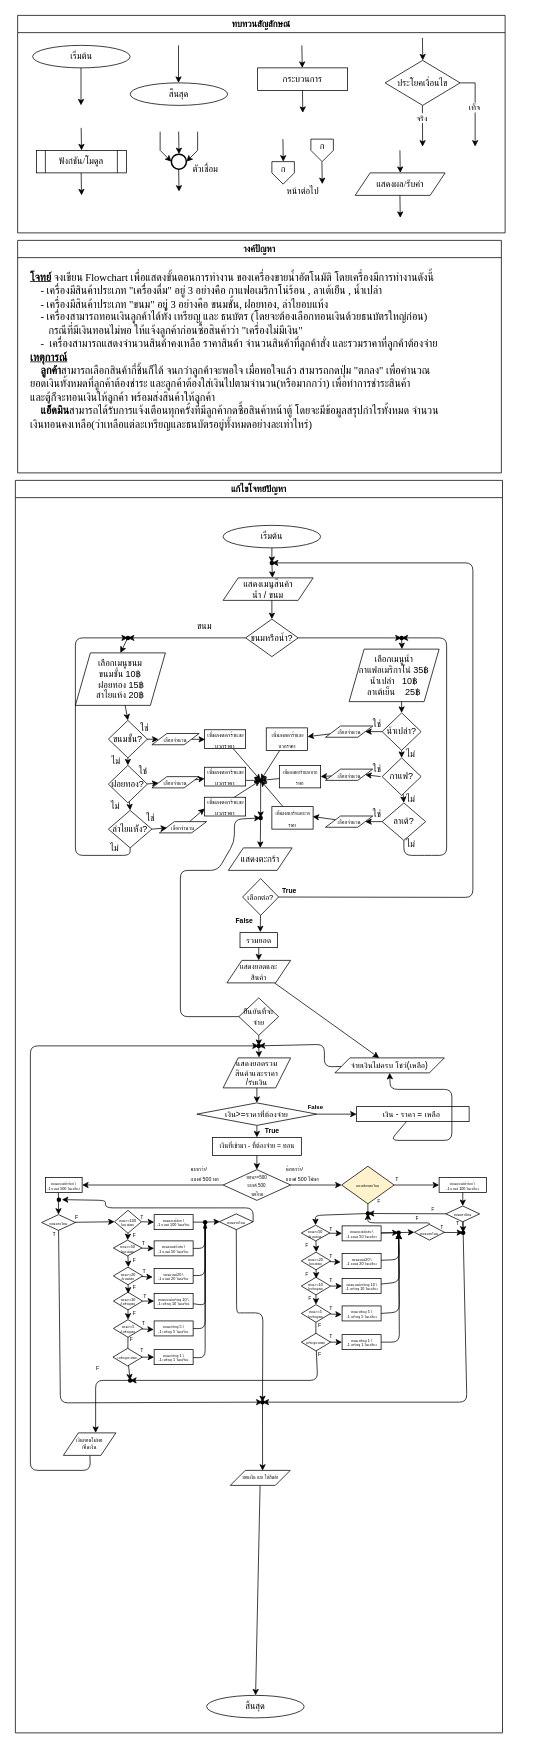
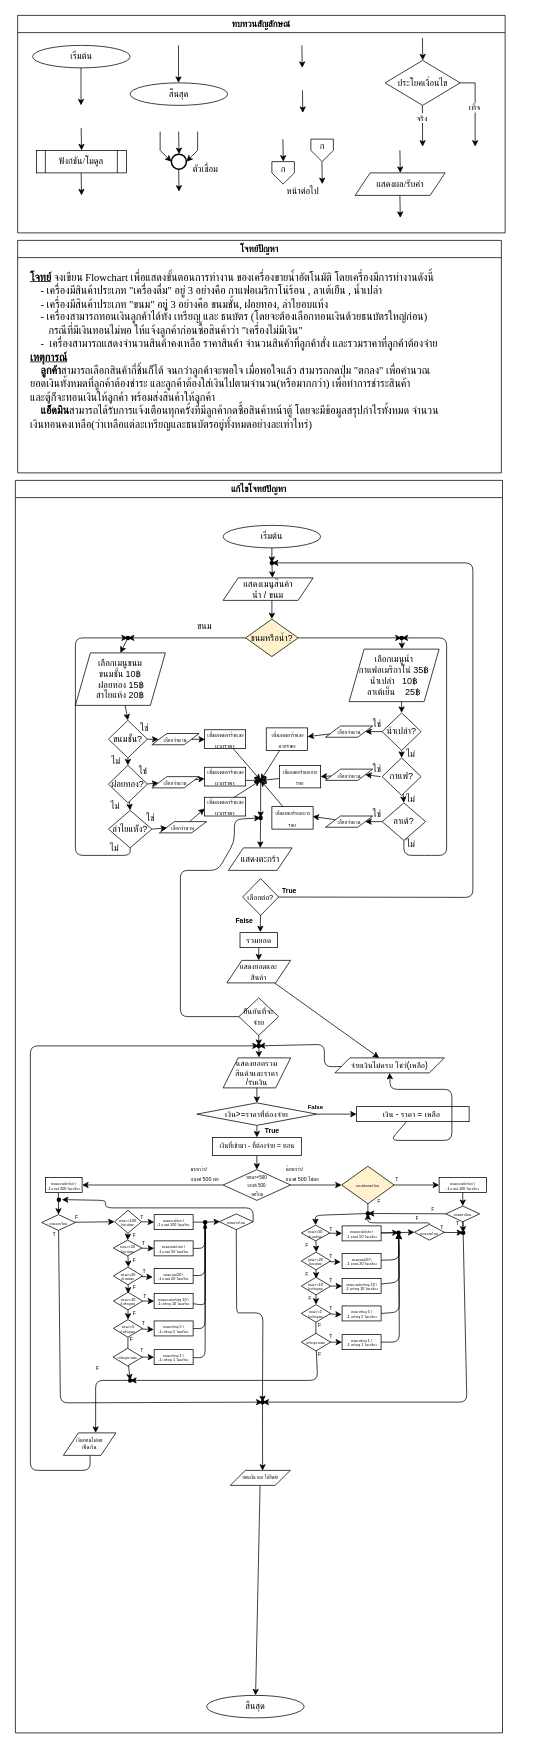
- <mxCell id="7" value="กระบวนการ" style="rounded=0;whiteSpace=wrap;html=1;fontFamily=Sarabun;fontSource=https%3A%2F%2Ffonts.googleapis.com%2Fcss%3Ffamily%3DSarabun;" parent="2" vertex="1"><mxGeometry x="320" y="70" width="120" height="30" as="geometry" /></mxCell>
- <mxCell id="262" value="&lt;font data-font-src=&quot;https://fonts.googleapis.com/css?family=Sarabun&quot; face=&quot;Sarabun&quot;&gt;างค์ปัญหา&lt;/font&gt;" style="swimlane;whiteSpace=wrap;html=1;" parent="1" vertex="1"><mxGeometry x="23" y="320" width="645" height="310" as="geometry" /></mxCell>
+ <mxCell id="262" value="&lt;font data-font-src=&quot;https://fonts.googleapis.com/css?family=Sarabun&quot; face=&quot;Sarabun&quot;&gt;โจทย์ปัญหา&lt;/font&gt;" style="swimlane;whiteSpace=wrap;html=1;" parent="1" vertex="1"><mxGeometry x="23" y="320" width="645" height="310" as="geometry" /></mxCell>
- <mxCell id="40" value="ขนมหรือน้ำ?" style="rhombus;whiteSpace=wrap;html=1;" parent="35" vertex="1"><mxGeometry x="307" y="185" width="70" height="50" as="geometry" /></mxCell>
+ <mxCell id="40" value="ขนมหรือน้ำ?" style="rhombus;whiteSpace=wrap;html=1;fillColor=#fff2cc;" parent="35" vertex="1"><mxGeometry x="307" y="185" width="70" height="50" as="geometry" /></mxCell>
